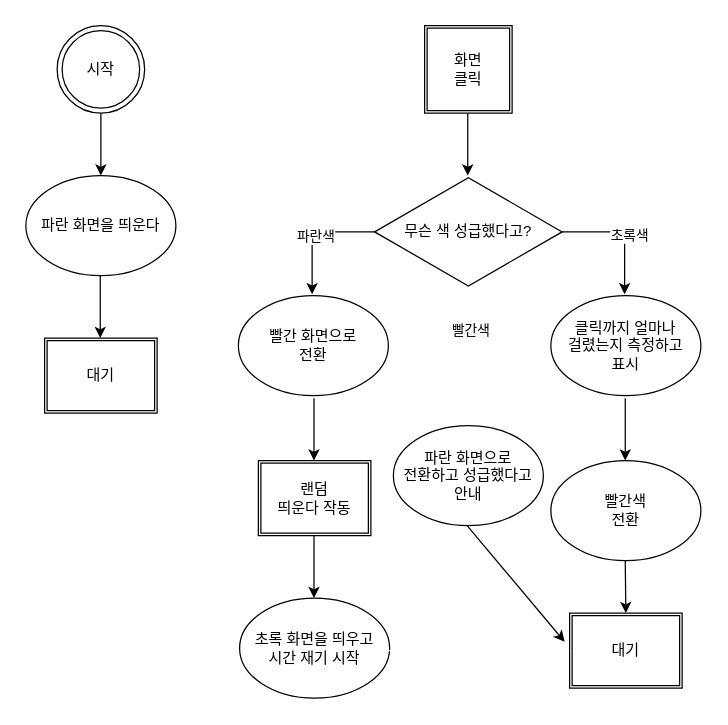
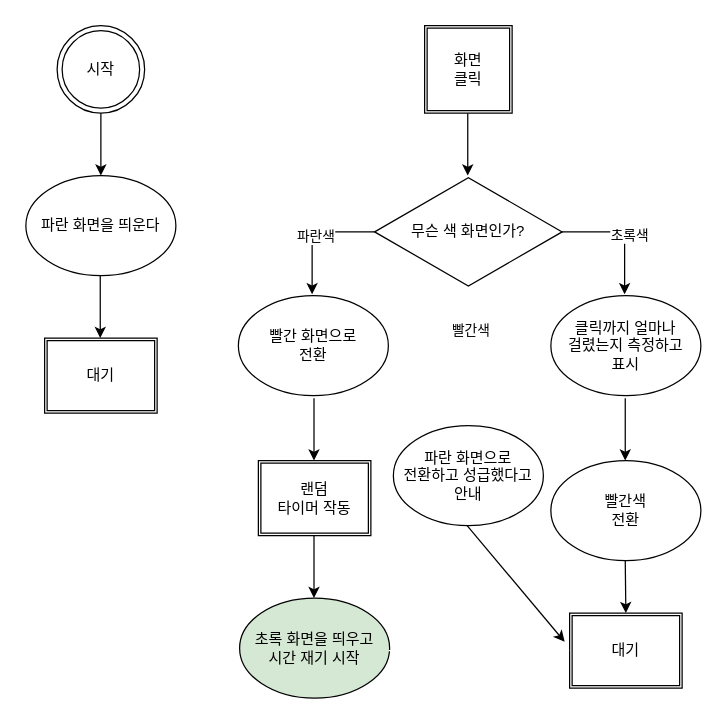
- <mxCell id="20" value="무슨 색 성급했다고?" style="html=1;whiteSpace=wrap;aspect=fixed;shape=isoRectangle;" vertex="1" parent="1"><mxGeometry x="299" y="140" width="150" height="90" as="geometry" /></mxCell>
+ <mxCell id="20" value="무슨 색 화면인가?" style="html=1;whiteSpace=wrap;aspect=fixed;shape=isoRectangle;" vertex="1" parent="1"><mxGeometry x="299" y="140" width="150" height="90" as="geometry" /></mxCell>
- <mxCell id="11" value="랜덤&lt;br&gt;띄운다 작동" style="shape=ext;double=1;rounded=0;whiteSpace=wrap;html=1;" vertex="1" parent="1"><mxGeometry x="206" y="368" width="90" height="60" as="geometry" /></mxCell>
+ <mxCell id="11" value="랜덤&lt;br&gt;타이머 작동" style="shape=ext;double=1;rounded=0;whiteSpace=wrap;html=1;" vertex="1" parent="1"><mxGeometry x="206" y="368" width="90" height="60" as="geometry" /></mxCell>
- <mxCell id="13" value="초록 화면을 띄우고&lt;br&gt;시간 재기 시작" style="ellipse;whiteSpace=wrap;html=1;" vertex="1" parent="1"><mxGeometry x="191" y="478" width="120" height="80" as="geometry" /></mxCell>
+ <mxCell id="13" value="초록 화면을 띄우고&lt;br&gt;시간 재기 시작" style="ellipse;whiteSpace=wrap;html=1;fillColor=#d5e8d4;" vertex="1" parent="1"><mxGeometry x="191" y="478" width="120" height="80" as="geometry" /></mxCell>
